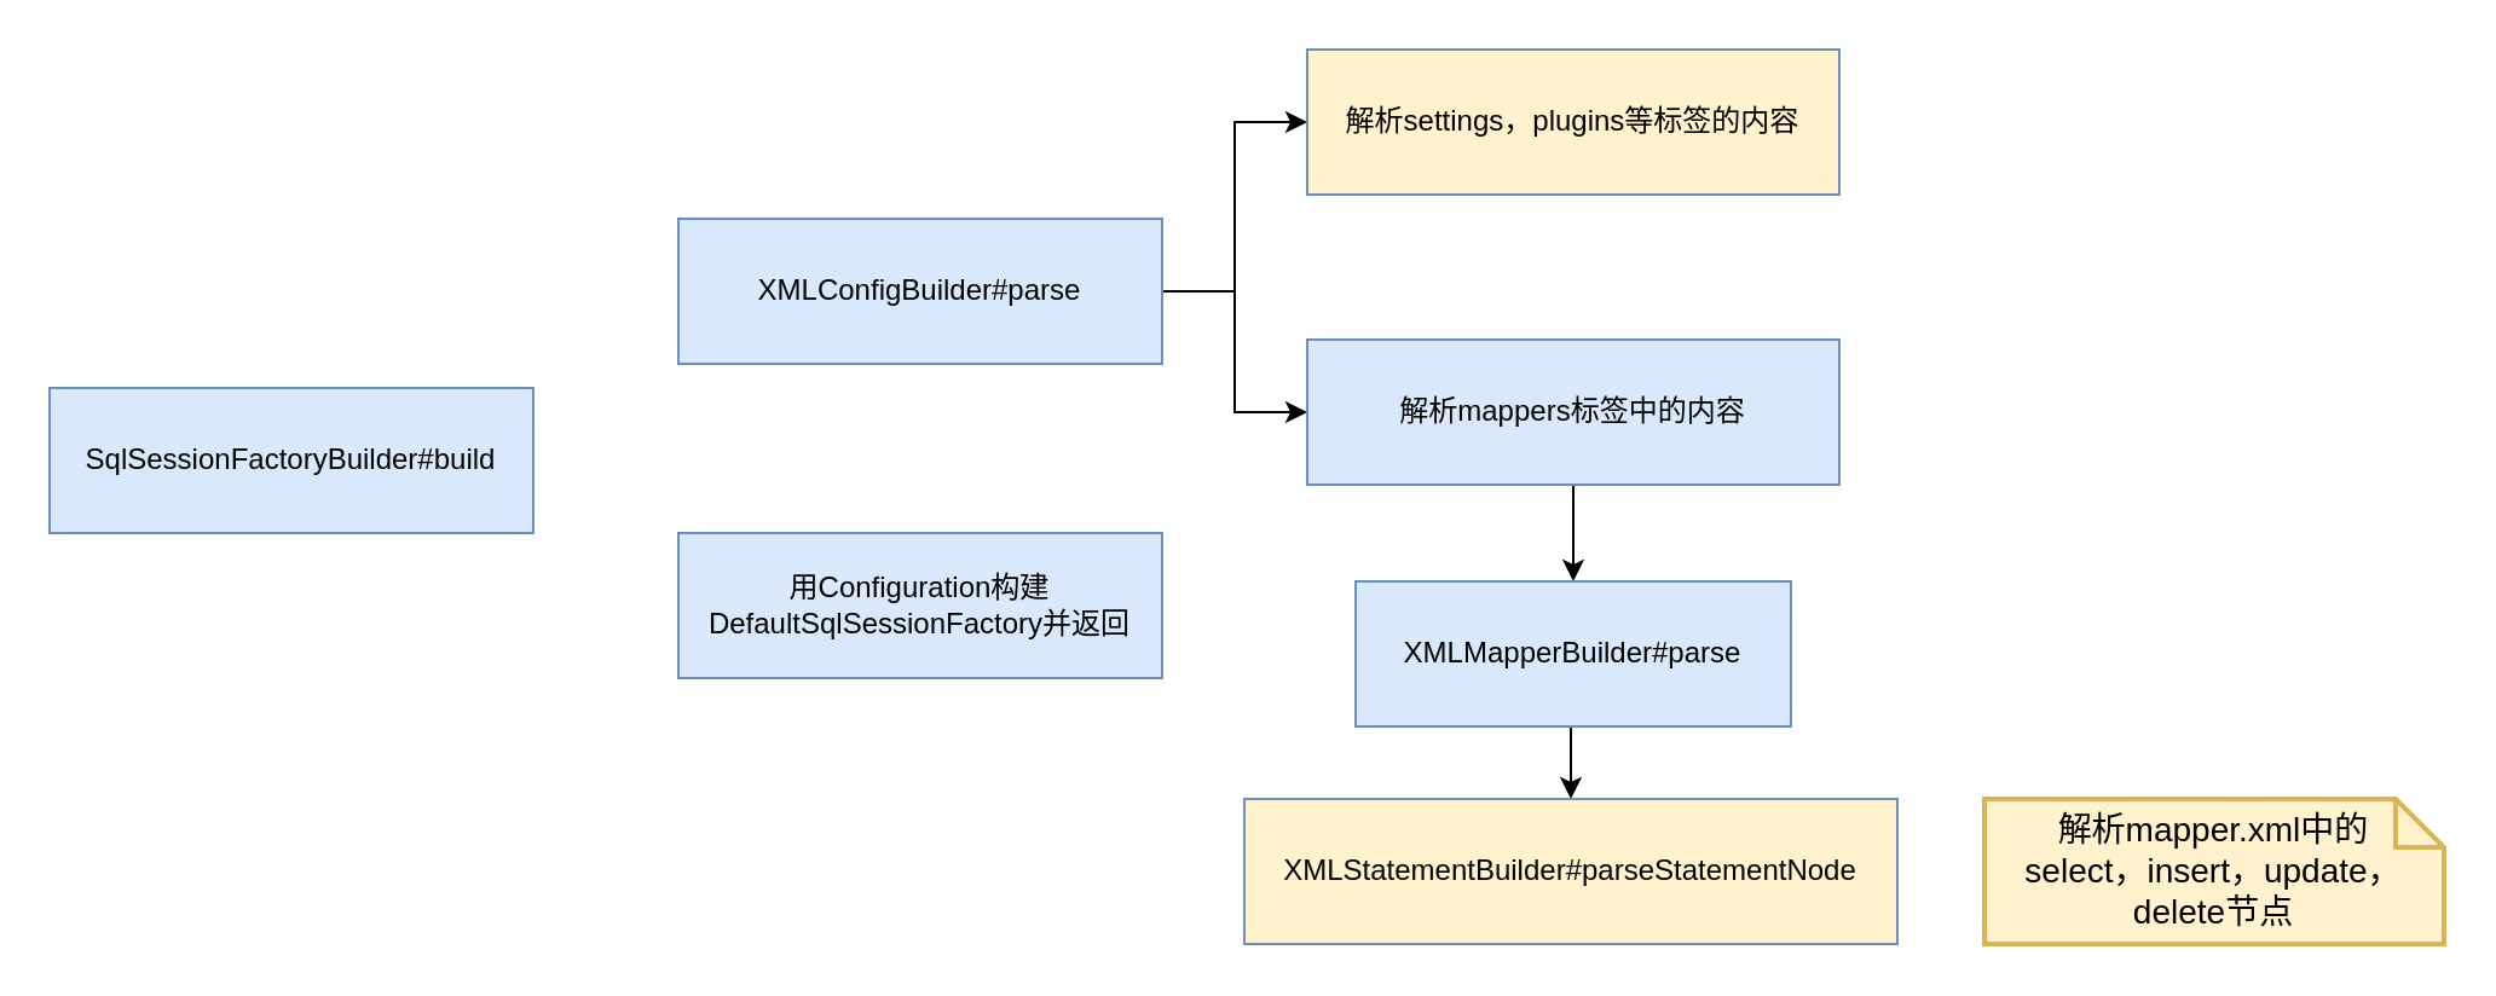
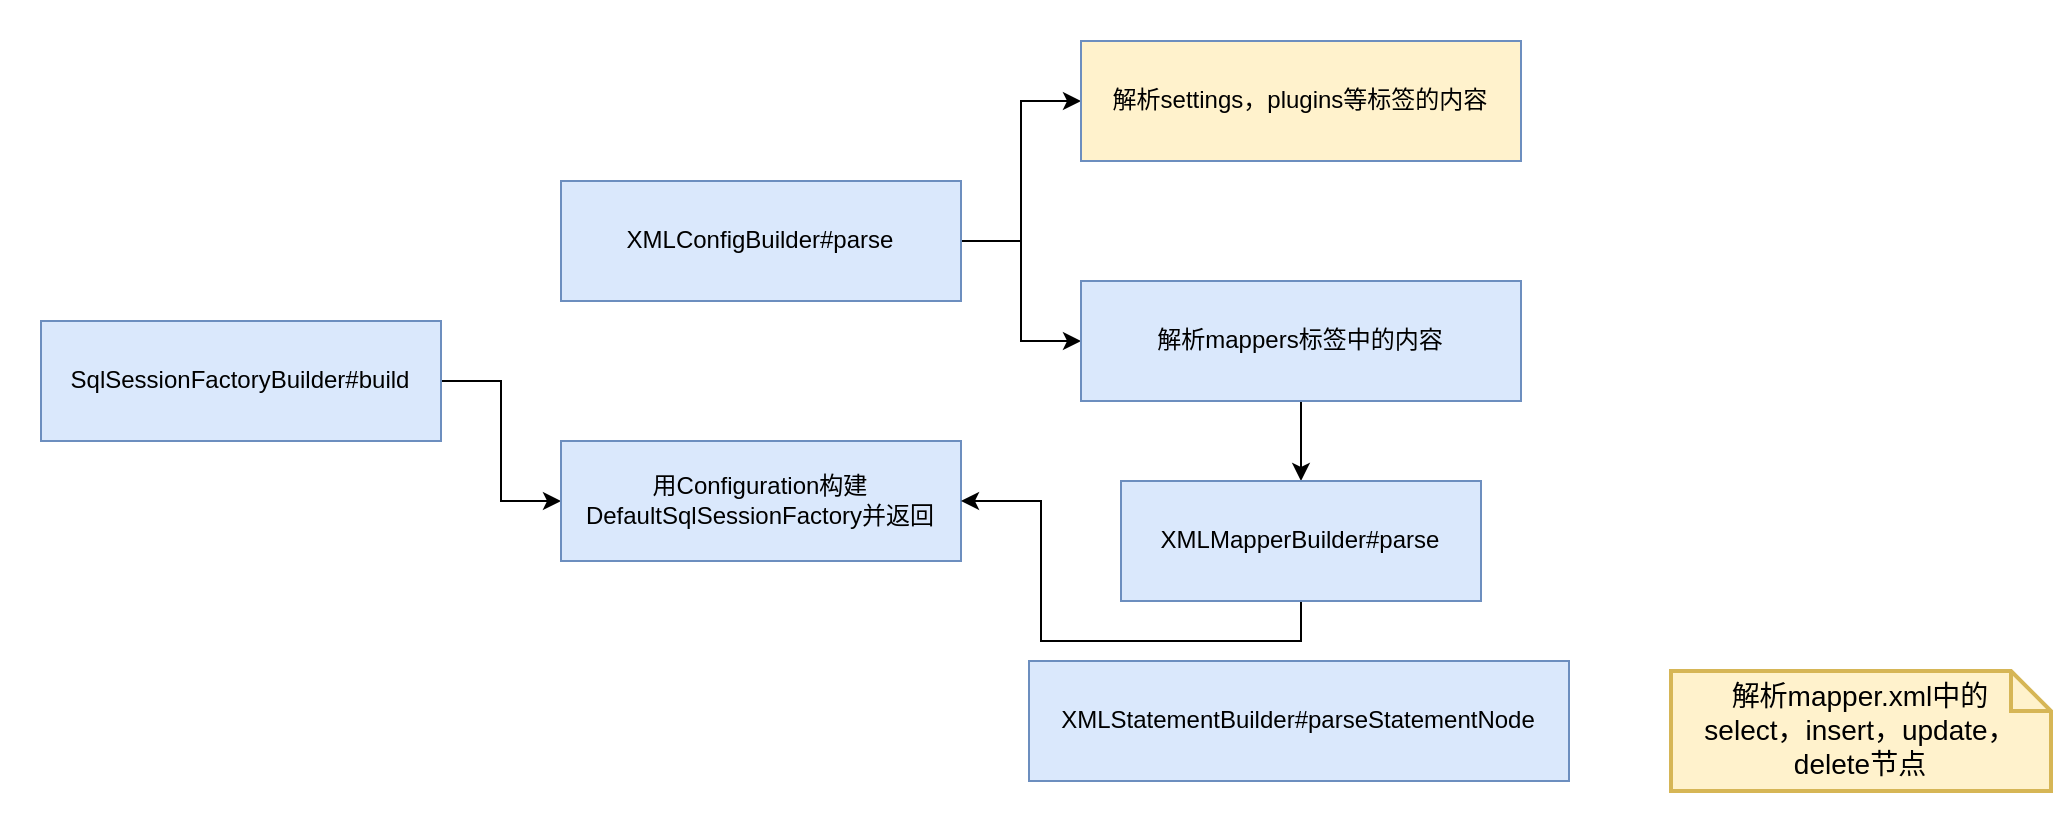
+ <mxCell id="2" style="edgeStyle=orthogonalEdgeStyle;rounded=0;orthogonalLoop=1;jettySize=auto;html=1;exitX=1;exitY=0.5;exitDx=0;exitDy=0;entryX=0;entryY=0.5;entryDx=0;entryDy=0;" parent="1" source="3" target="7" edge="1"><mxGeometry relative="1" as="geometry" /></mxCell>
- <mxCell id="11" style="edgeStyle=orthogonalEdgeStyle;rounded=0;orthogonalLoop=1;jettySize=auto;html=1;exitX=0.5;exitY=1;exitDx=0;exitDy=0;entryX=0.5;entryY=0;entryDx=0;entryDy=0;" parent="1" source="12" target="13" edge="1"><mxGeometry relative="1" as="geometry" /></mxCell>
+ <mxCell id="11" style="edgeStyle=orthogonalEdgeStyle;rounded=0;orthogonalLoop=1;jettySize=auto;html=1;exitX=0.5;exitY=1;exitDx=0;exitDy=0;" parent="1" source="12" target="7" edge="1"><mxGeometry relative="1" as="geometry" /></mxCell>
- <mxCell id="13" value="XMLStatementBuilder#parseStatementNode" style="rounded=0;whiteSpace=wrap;html=1;fillColor=#fff2cc;strokeColor=#6c8ebf;" parent="1" vertex="1"><mxGeometry x="514" y="330" width="270" height="60" as="geometry" /></mxCell>
+ <mxCell id="13" value="XMLStatementBuilder#parseStatementNode" style="rounded=0;whiteSpace=wrap;html=1;fillColor=#dae8fc;strokeColor=#6c8ebf;" parent="1" vertex="1"><mxGeometry x="514" y="330" width="270" height="60" as="geometry" /></mxCell>
- <mxCell id="14" value="&lt;font color=&quot;#000000&quot;&gt;解析mapper.xml中的&lt;br&gt;select，insert，update，delete节点&lt;span style=&quot;font-size: 12px&quot;&gt;&lt;br&gt;&lt;/span&gt;&lt;/font&gt;" style="shape=note;strokeWidth=2;fontSize=14;size=20;whiteSpace=wrap;html=1;fillColor=#fff2cc;strokeColor=#d6b656;fontColor=#666600;" parent="1" vertex="1"><mxGeometry x="820" y="330" width="190" height="60" as="geometry" /></mxCell>
+ <mxCell id="14" value="&lt;font color=&quot;#000000&quot;&gt;解析mapper.xml中的&lt;br&gt;select，insert，update，delete节点&lt;span style=&quot;font-size: 12px&quot;&gt;&lt;br&gt;&lt;/span&gt;&lt;/font&gt;" style="shape=note;strokeWidth=2;fontSize=14;size=20;whiteSpace=wrap;html=1;fillColor=#fff2cc;strokeColor=#d6b656;fontColor=#666600;" parent="1" vertex="1"><mxGeometry x="835" y="335" width="190" height="60" as="geometry" /></mxCell>
